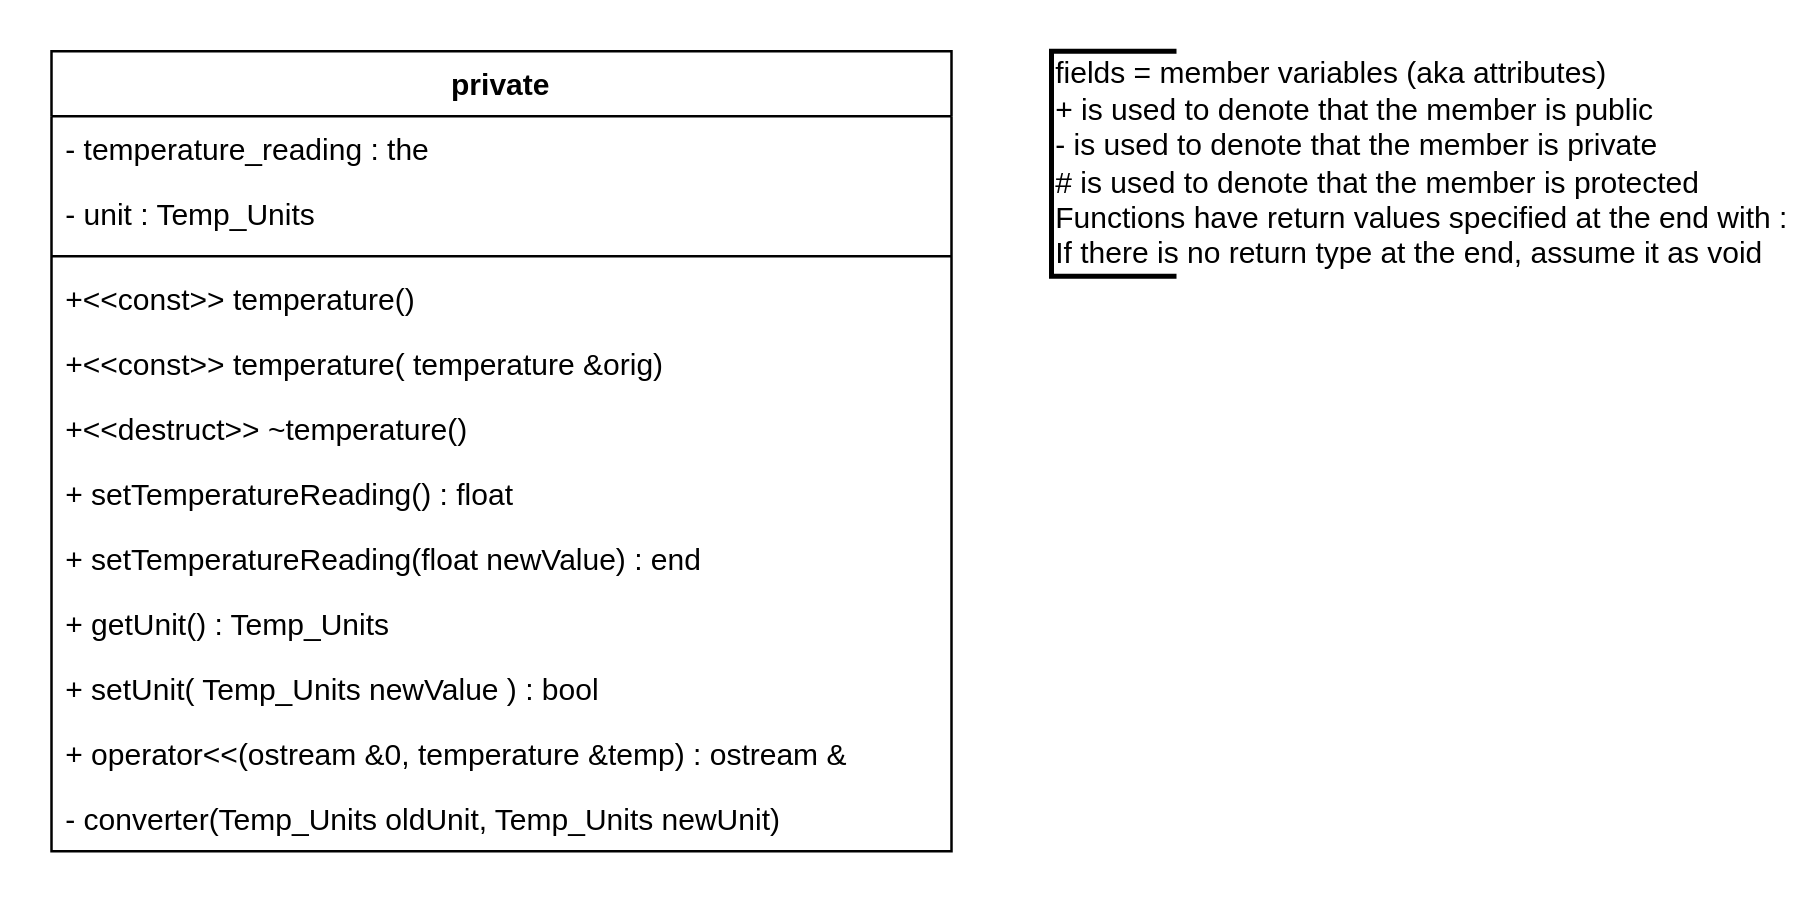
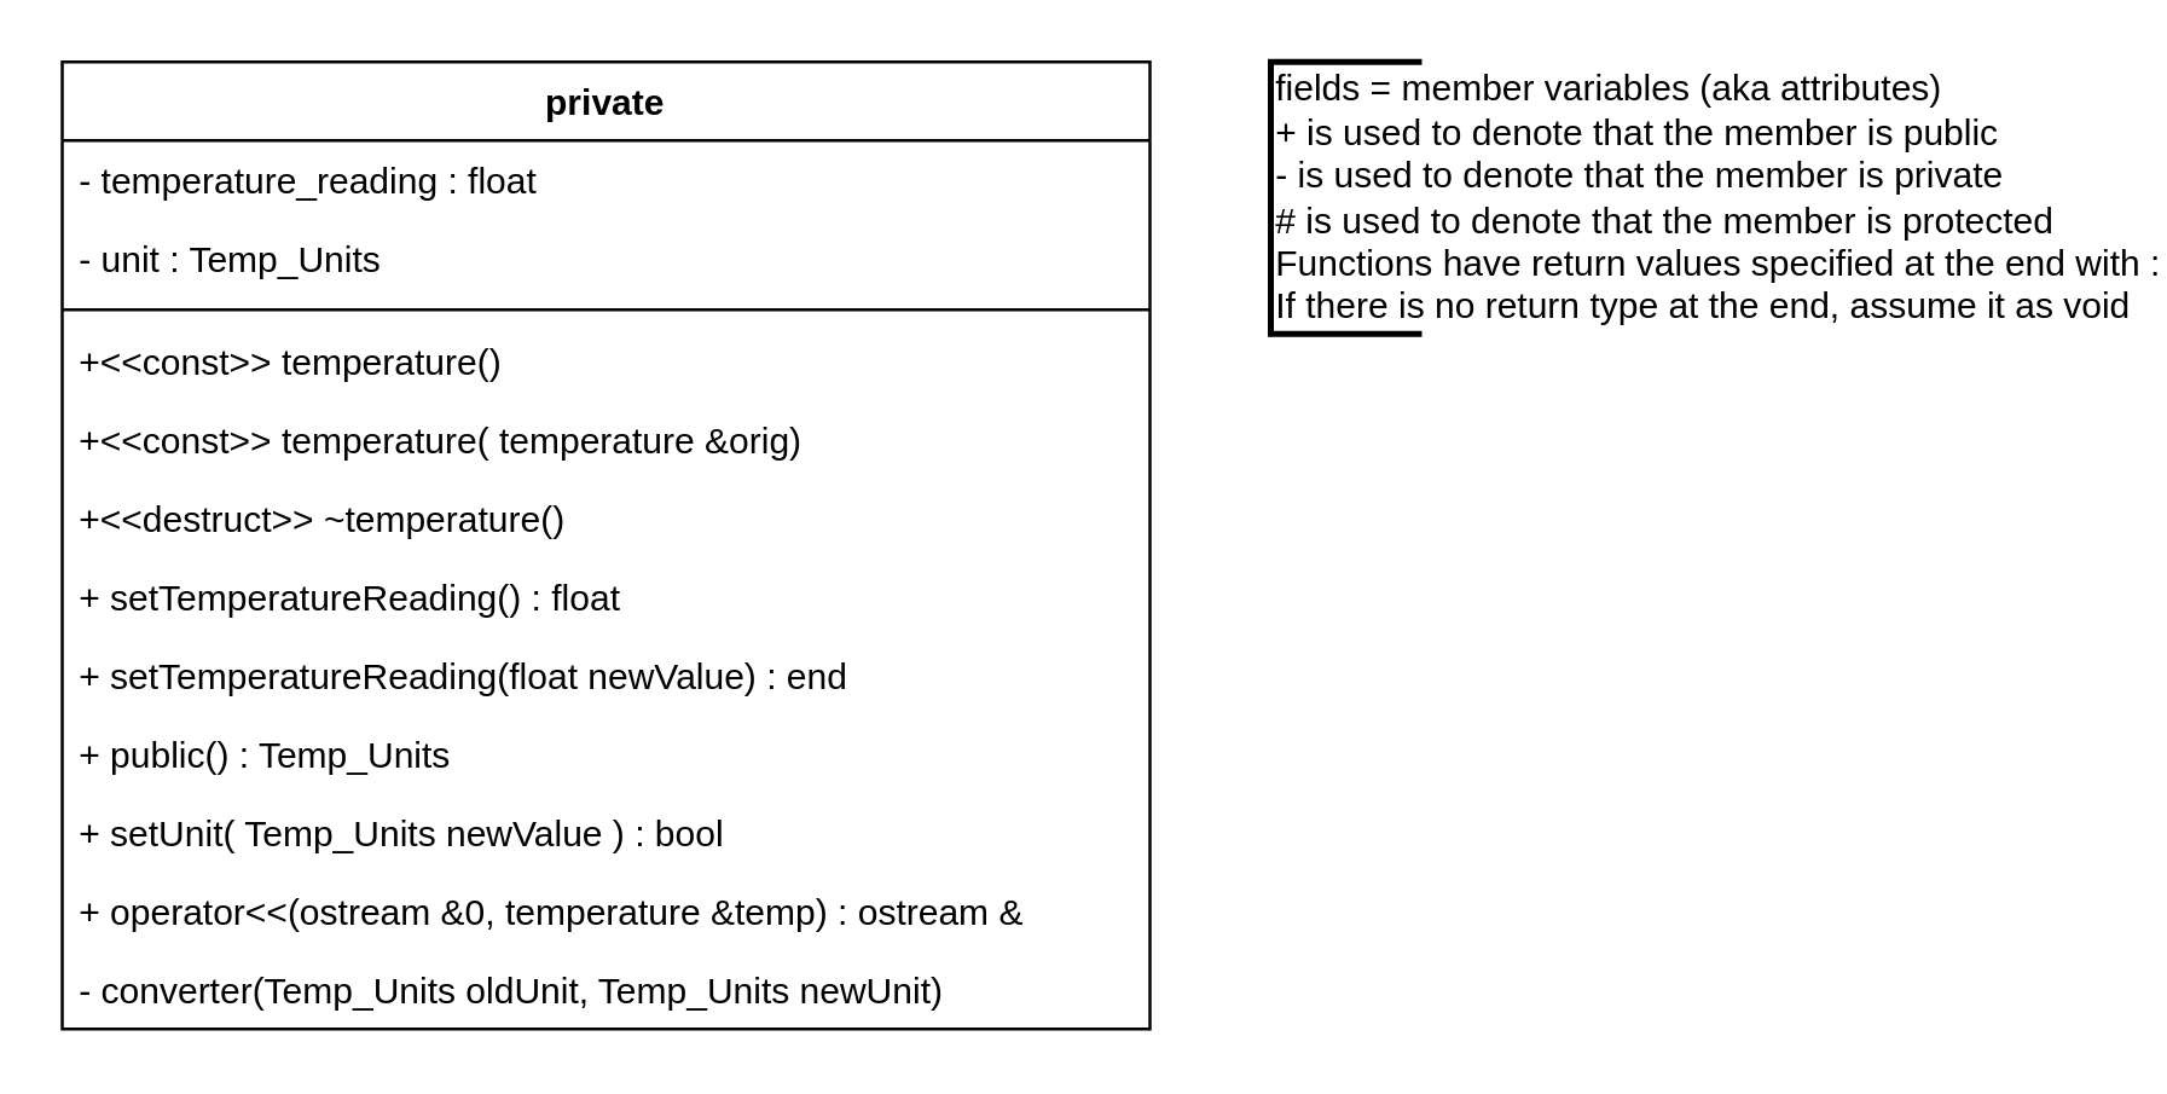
- <mxCell id="3" value="- temperature_reading : the&#10;" style="text;strokeColor=none;fillColor=none;align=left;verticalAlign=top;spacingLeft=4;spacingRight=4;overflow=hidden;rotatable=0;points=[[0,0.5],[1,0.5]];portConstraint=eastwest;" vertex="1" parent="2"><mxGeometry y="26" width="360" height="26" as="geometry" /></mxCell>
+ <mxCell id="3" value="- temperature_reading : float&#10;" style="text;strokeColor=none;fillColor=none;align=left;verticalAlign=top;spacingLeft=4;spacingRight=4;overflow=hidden;rotatable=0;points=[[0,0.5],[1,0.5]];portConstraint=eastwest;" vertex="1" parent="2"><mxGeometry y="26" width="360" height="26" as="geometry" /></mxCell>
- <mxCell id="11" value="+ getUnit() : Temp_Units" style="text;strokeColor=none;fillColor=none;align=left;verticalAlign=top;spacingLeft=4;spacingRight=4;overflow=hidden;rotatable=0;points=[[0,0.5],[1,0.5]];portConstraint=eastwest;" vertex="1" parent="2"><mxGeometry y="216" width="360" height="26" as="geometry" /></mxCell>
+ <mxCell id="11" value="+ public() : Temp_Units" style="text;strokeColor=none;fillColor=none;align=left;verticalAlign=top;spacingLeft=4;spacingRight=4;overflow=hidden;rotatable=0;points=[[0,0.5],[1,0.5]];portConstraint=eastwest;" vertex="1" parent="2"><mxGeometry y="216" width="360" height="26" as="geometry" /></mxCell>
